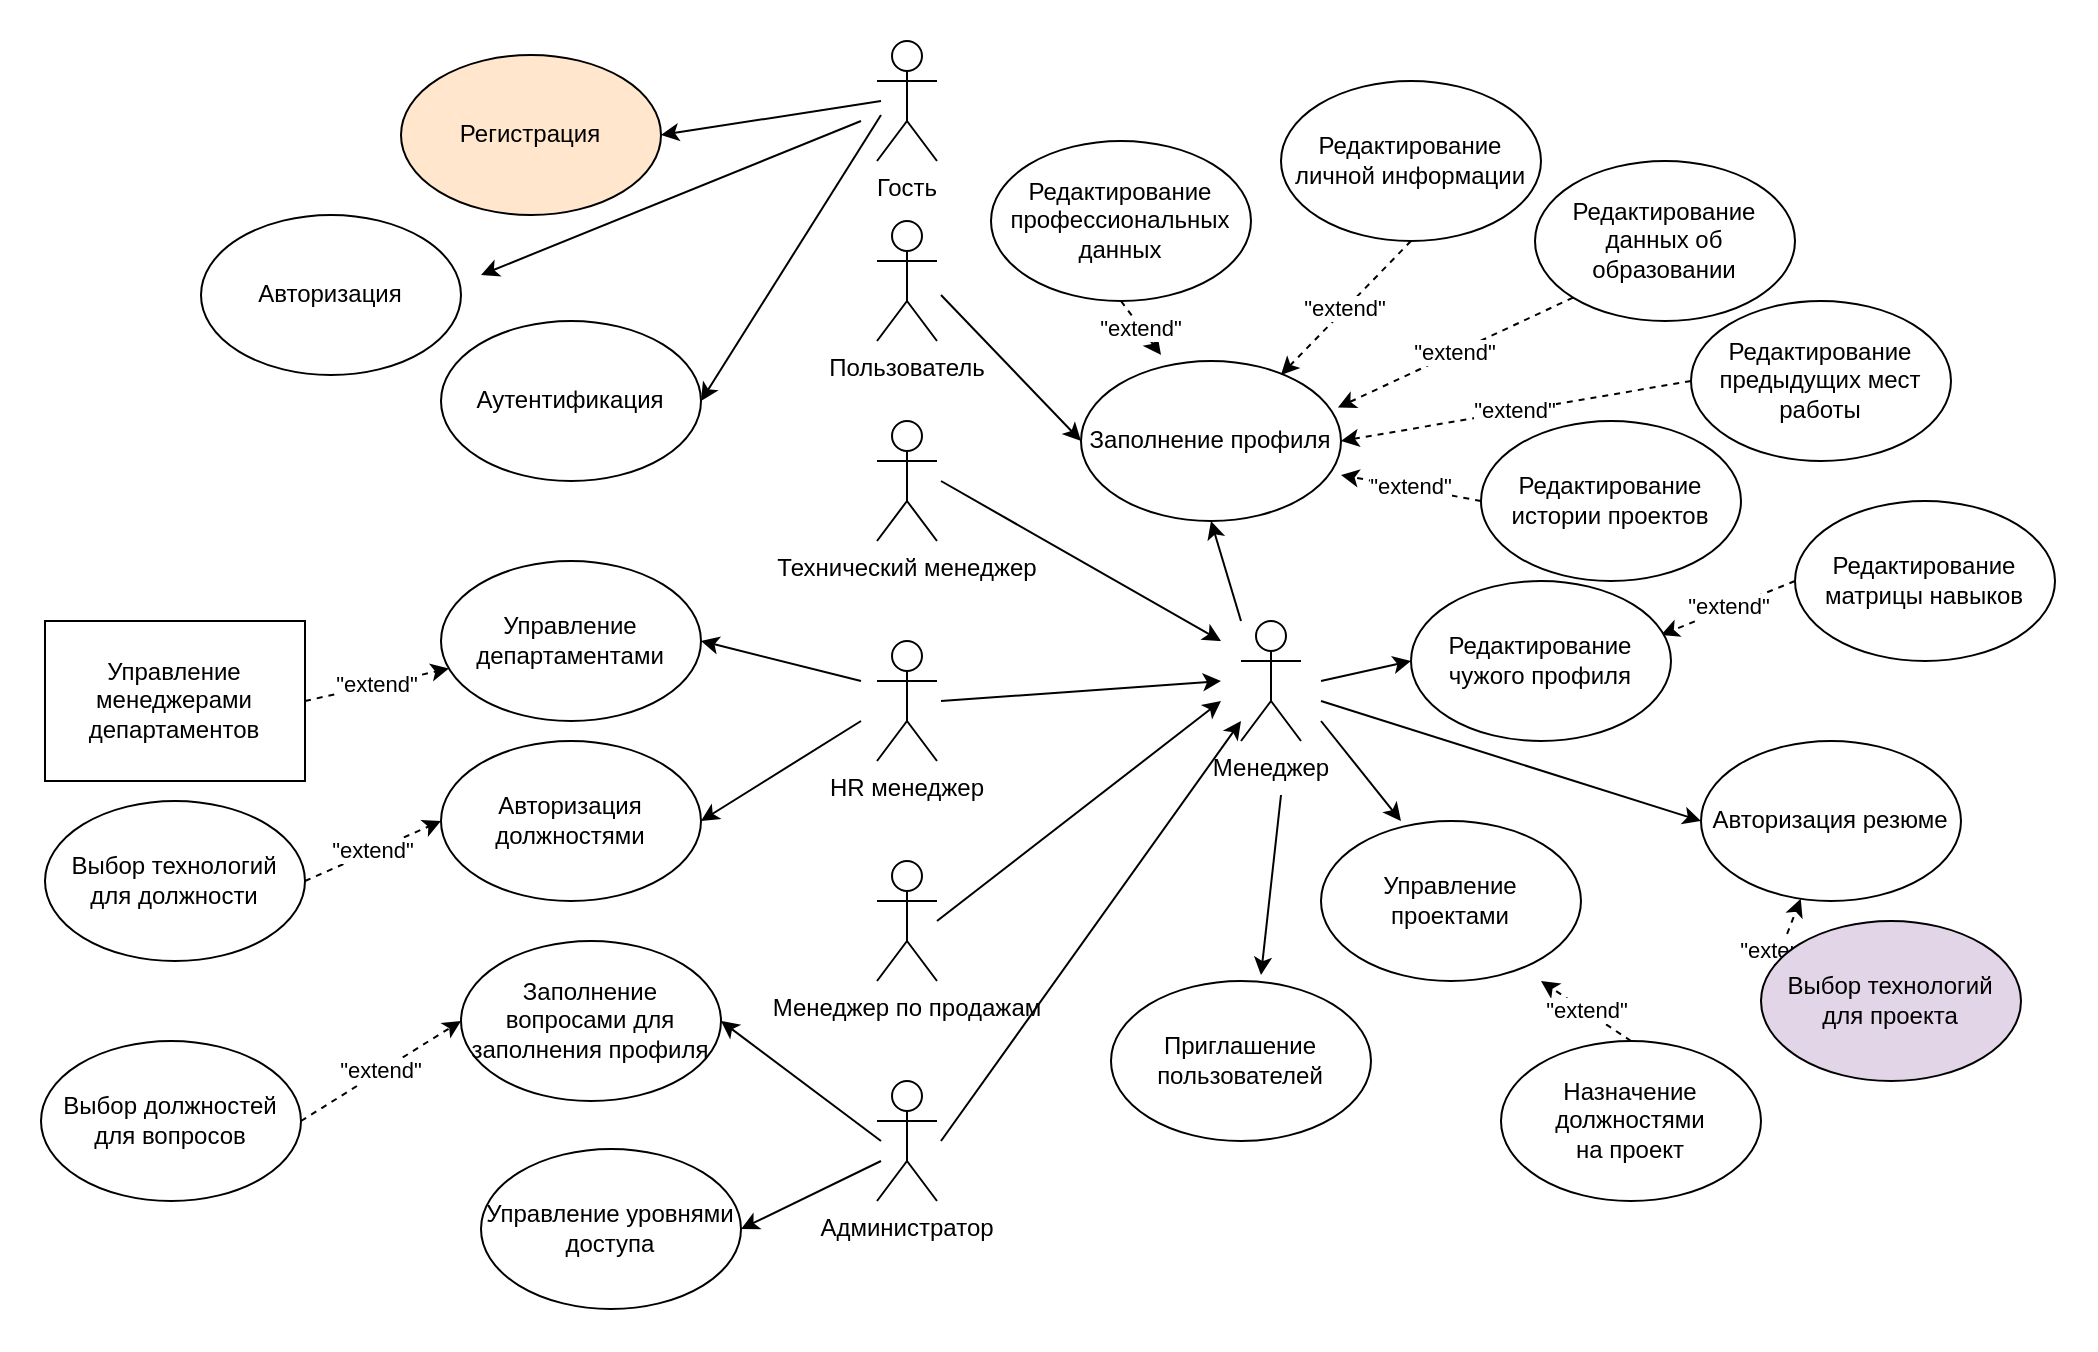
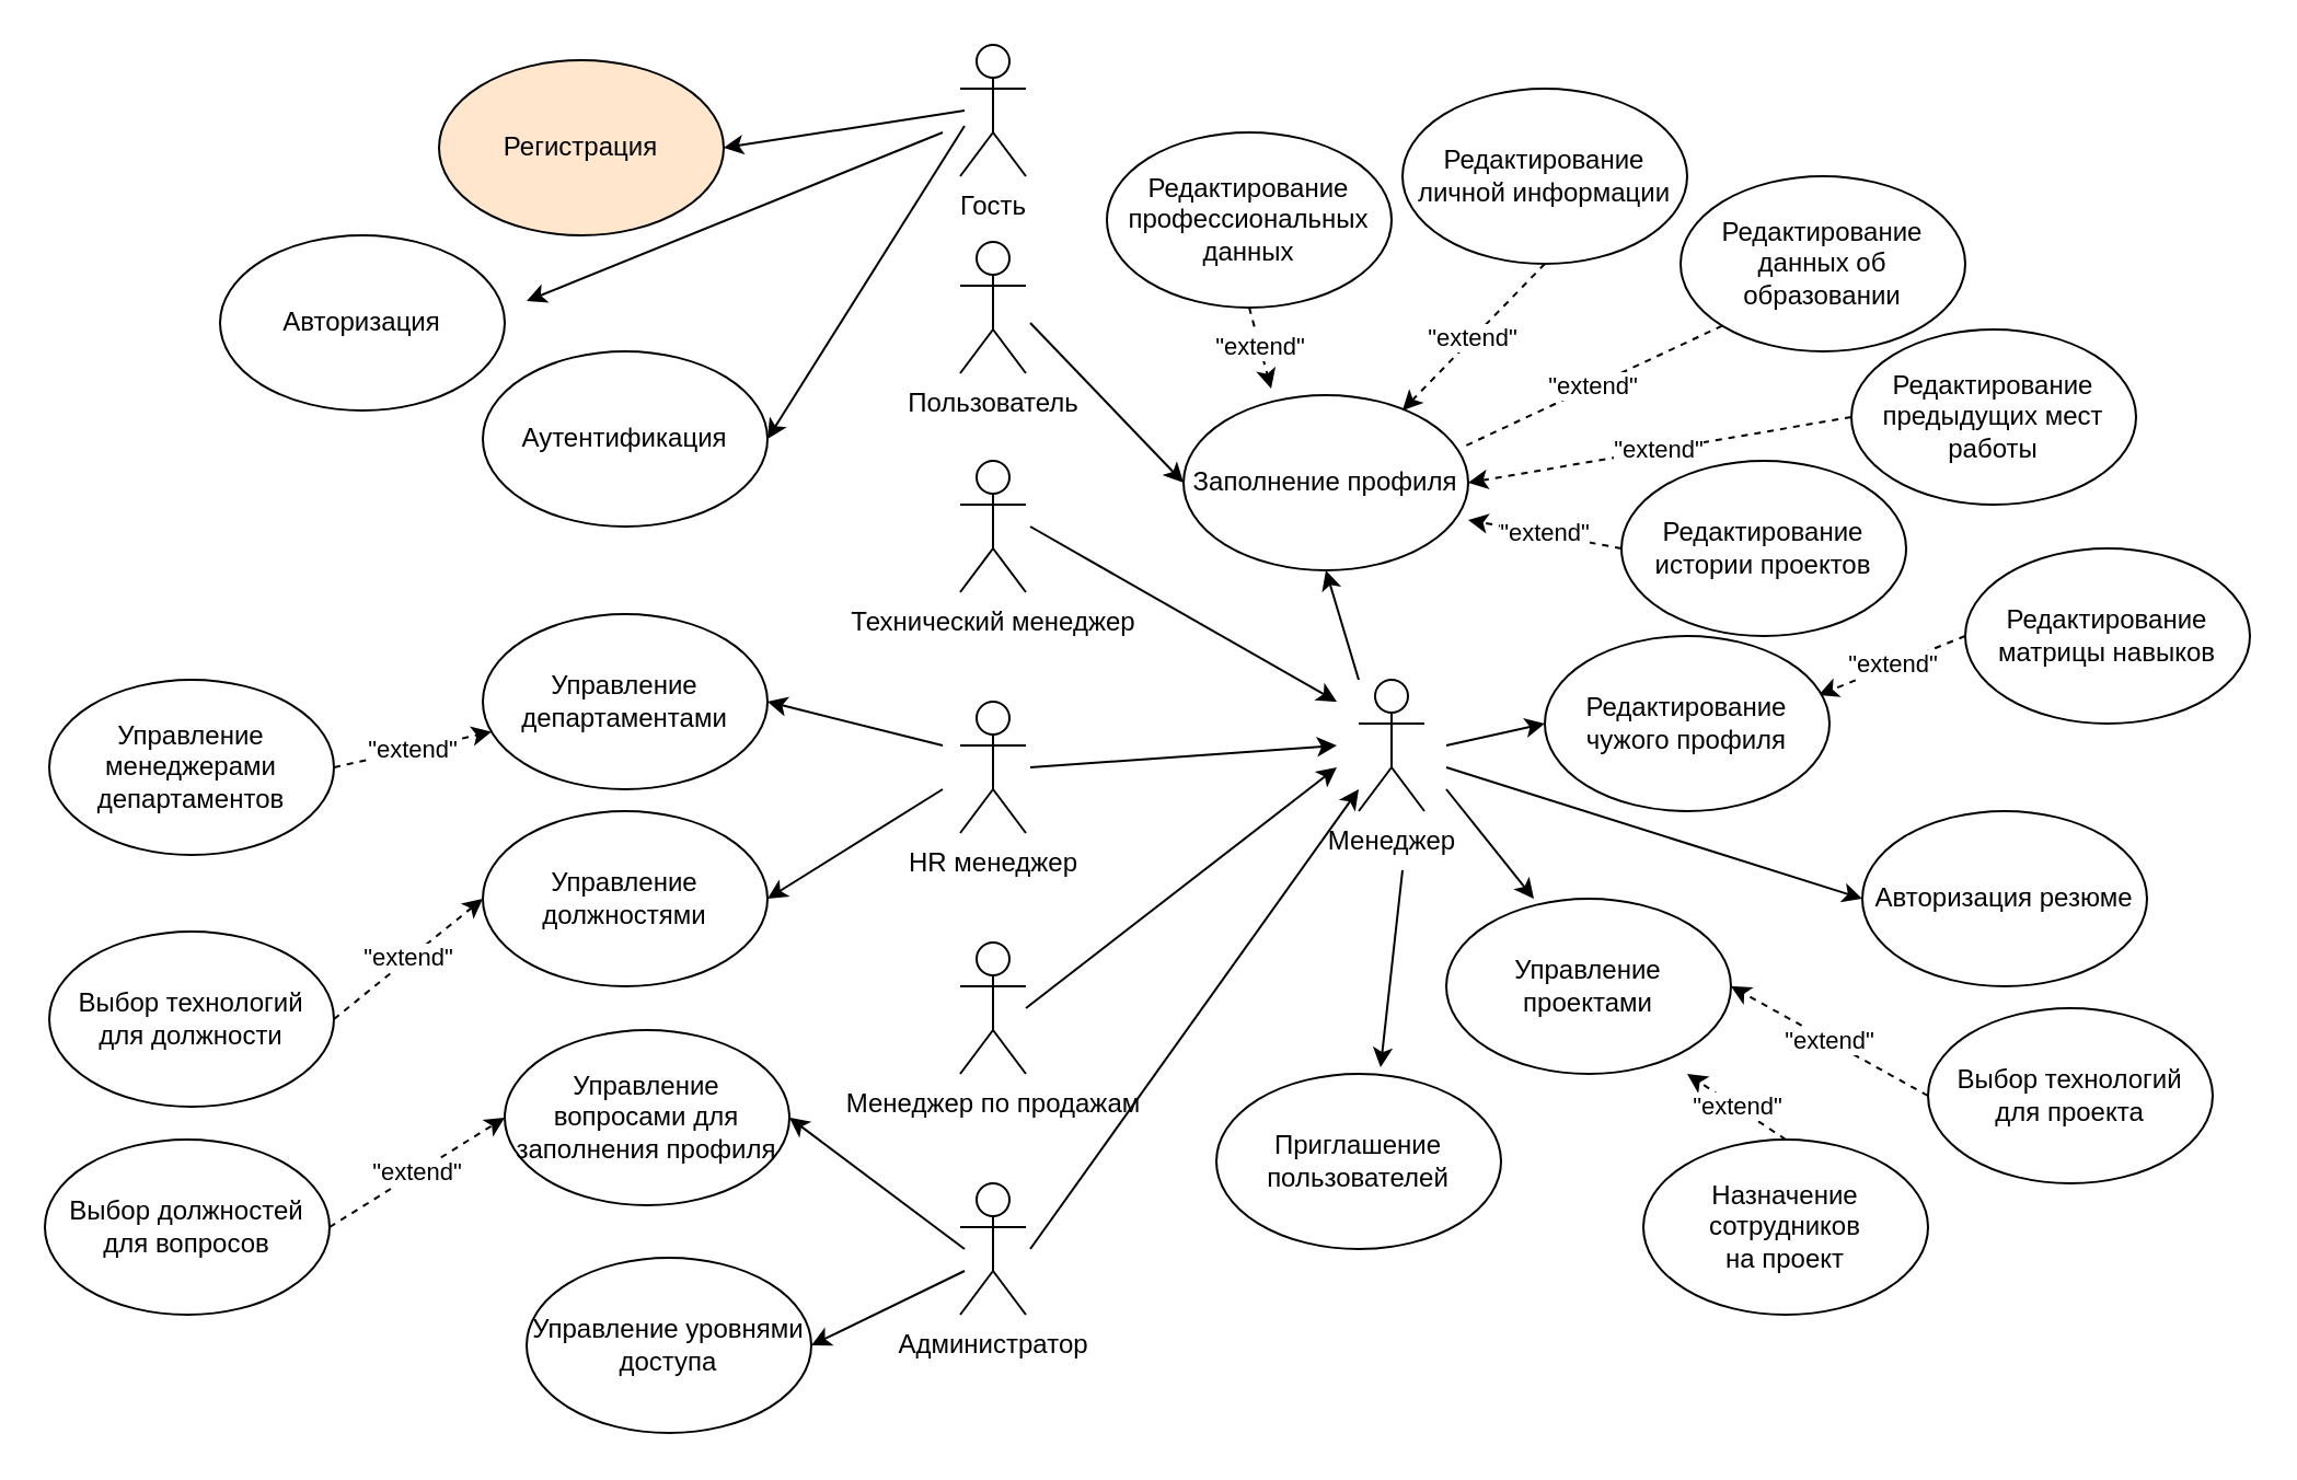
- <mxCell id="18" value="Редактирование профессиональных данных&lt;br&gt;" style="ellipse;whiteSpace=wrap;html=1;" parent="1" vertex="1"><mxGeometry x="495" y="70" width="130" height="80" as="geometry" /></mxCell>
+ <mxCell id="18" value="Редактирование профессиональных данных&lt;br&gt;" style="ellipse;whiteSpace=wrap;html=1;" parent="1" vertex="1"><mxGeometry x="505" y="60" width="130" height="80" as="geometry" /></mxCell>
- <mxCell id="15" value="&quot;extend&quot;" style="edgeStyle=none;orthogonalLoop=1;jettySize=auto;html=1;exitX=0;exitY=1;exitDx=0;exitDy=0;entryX=0.988;entryY=0.291;entryDx=0;entryDy=0;dashed=1;strokeColor=#000000;entryPerimeter=0;" parent="1" source="16" target="12" edge="1"><mxGeometry relative="1" as="geometry" /></mxCell>
+ <mxCell id="15" value="&quot;extend&quot;" style="edgeStyle=none;orthogonalLoop=1;jettySize=auto;html=1;exitX=0;exitY=1;exitDx=0;exitDy=0;entryX=0.988;entryY=0.291;entryDx=0;entryDy=0;dashed=1;strokeColor=#000000;entryPerimeter=0;endArrow=none;" parent="1" source="16" target="12" edge="1"><mxGeometry relative="1" as="geometry" /></mxCell>
- <mxCell id="26" value="Управление менеджерами департаментов" style="whiteSpace=wrap;html=1;rounded=0;" parent="1" vertex="1"><mxGeometry x="22" y="310" width="130" height="80" as="geometry" /></mxCell>
+ <mxCell id="26" value="Управление менеджерами департаментов" style="ellipse;whiteSpace=wrap;html=1;" parent="1" vertex="1"><mxGeometry x="22" y="310" width="130" height="80" as="geometry" /></mxCell>
- <mxCell id="33" value="Авторизация должностями" style="ellipse;whiteSpace=wrap;html=1;" parent="1" vertex="1"><mxGeometry x="220" y="370" width="130" height="80" as="geometry" /></mxCell>
+ <mxCell id="33" value="Управление должностями" style="ellipse;whiteSpace=wrap;html=1;" parent="1" vertex="1"><mxGeometry x="220" y="370" width="130" height="80" as="geometry" /></mxCell>
- <mxCell id="35" value="Выбор технологий&lt;br&gt;для должности" style="ellipse;whiteSpace=wrap;html=1;" parent="1" vertex="1"><mxGeometry x="22" y="400" width="130" height="80" as="geometry" /></mxCell>
+ <mxCell id="35" value="Выбор технологий&lt;br&gt;для должности" style="ellipse;whiteSpace=wrap;html=1;" parent="1" vertex="1"><mxGeometry x="22" y="425" width="130" height="80" as="geometry" /></mxCell>
- <mxCell id="29" value="&quot;extend&quot;" style="edgeStyle=none;orthogonalLoop=1;jettySize=auto;html=1;exitX=0;exitY=0.5;exitDx=0;exitDy=0;strokeColor=#000000;dashed=1;" parent="1" source="30" target="41" edge="1"><mxGeometry relative="1" as="geometry" /></mxCell>
+ <mxCell id="29" value="&quot;extend&quot;" style="edgeStyle=none;orthogonalLoop=1;jettySize=auto;html=1;exitX=0;exitY=0.5;exitDx=0;exitDy=0;entryX=1;entryY=0.5;entryDx=0;entryDy=0;strokeColor=#000000;dashed=1;" parent="1" source="30" target="28" edge="1"><mxGeometry relative="1" as="geometry" /></mxCell>
- <mxCell id="30" value="Выбор технологий&lt;br&gt;для проекта" style="ellipse;whiteSpace=wrap;html=1;fillColor=#e1d5e7;" parent="1" vertex="1"><mxGeometry x="880" y="460" width="130" height="80" as="geometry" /></mxCell>
+ <mxCell id="30" value="Выбор технологий&lt;br&gt;для проекта" style="ellipse;whiteSpace=wrap;html=1;" parent="1" vertex="1"><mxGeometry x="880" y="460" width="130" height="80" as="geometry" /></mxCell>
- <mxCell id="36" value="Заполнение вопросами для заполнения профиля" style="ellipse;whiteSpace=wrap;html=1;" parent="1" vertex="1"><mxGeometry x="230" y="470" width="130" height="80" as="geometry" /></mxCell>
+ <mxCell id="36" value="Управление вопросами для заполнения профиля" style="ellipse;whiteSpace=wrap;html=1;" parent="1" vertex="1"><mxGeometry x="230" y="470" width="130" height="80" as="geometry" /></mxCell>
- <mxCell id="32" value="Назначение должностями&lt;br&gt;на проект" style="ellipse;whiteSpace=wrap;html=1;" parent="1" vertex="1"><mxGeometry x="750" y="520" width="130" height="80" as="geometry" /></mxCell>
+ <mxCell id="32" value="Назначение сотрудников&lt;br&gt;на проект" style="ellipse;whiteSpace=wrap;html=1;" parent="1" vertex="1"><mxGeometry x="750" y="520" width="130" height="80" as="geometry" /></mxCell>
